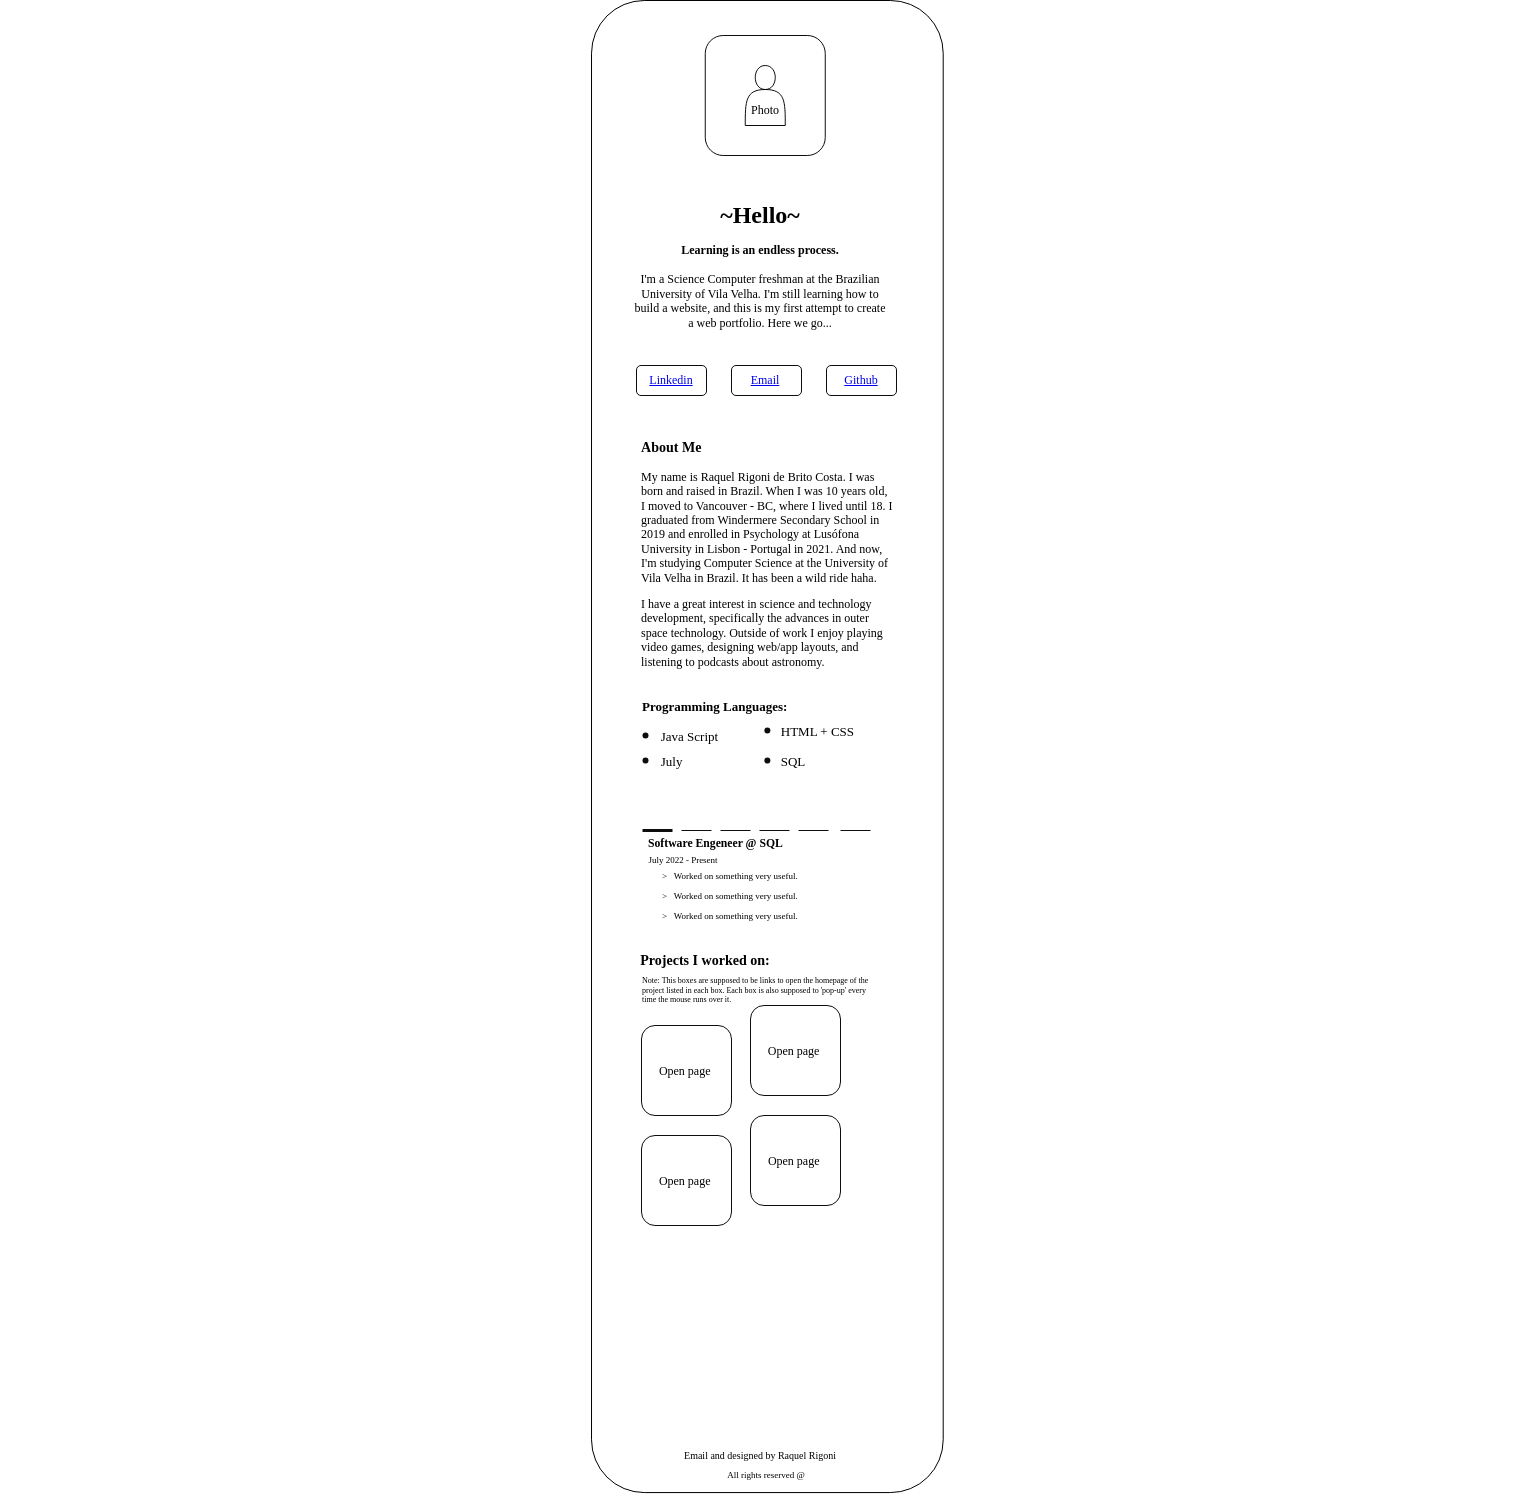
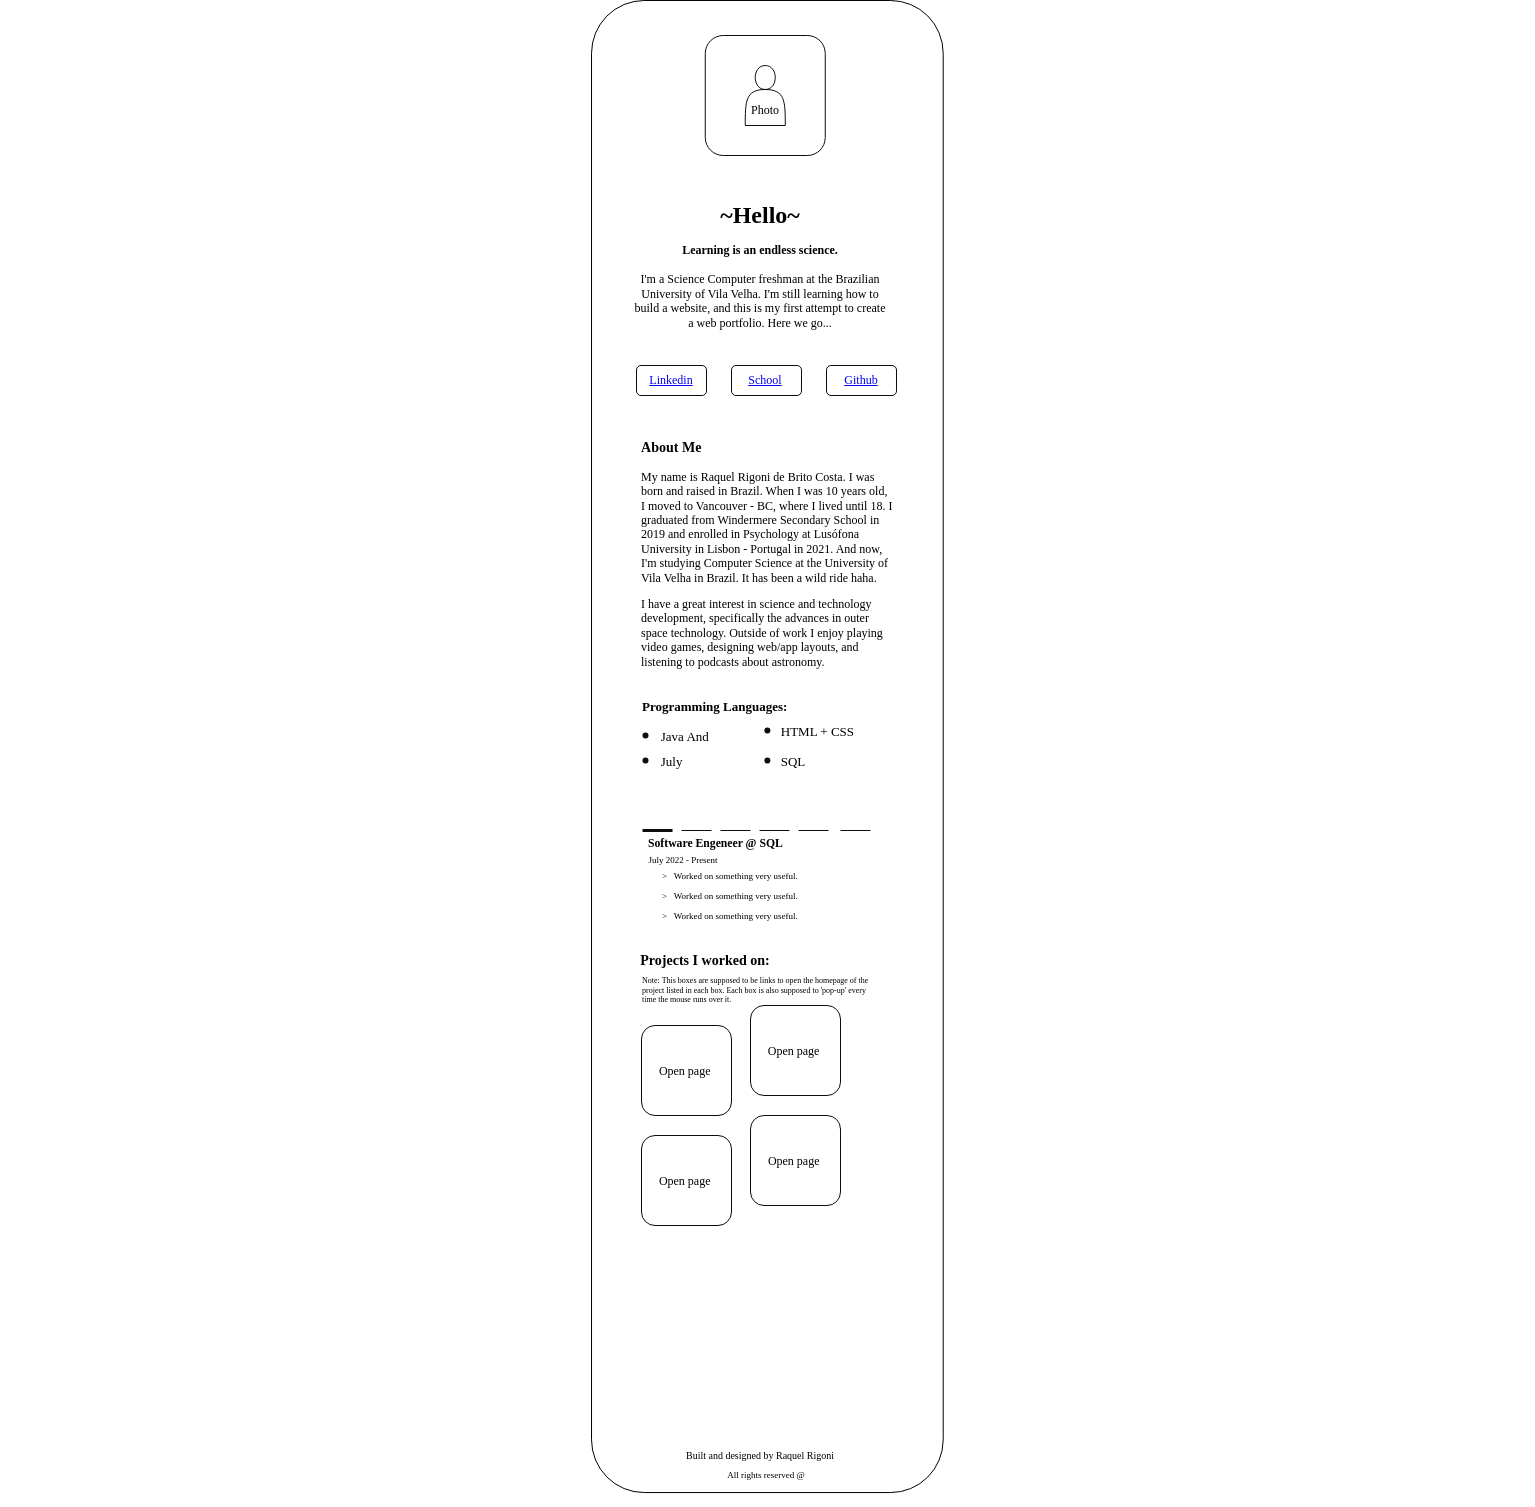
- <mxCell id="4" value="&lt;h4&gt;Learning is an endless process.&lt;/h4&gt;" style="text;html=1;strokeColor=none;fillColor=none;align=center;verticalAlign=middle;whiteSpace=wrap;rounded=0;fontFamily=Times New Roman;opacity=95;fontColor=default;" vertex="1" parent="1"><mxGeometry x="672" y="220" width="176" height="30" as="geometry" /></mxCell>
+ <mxCell id="4" value="&lt;h4&gt;Learning is an endless science.&lt;/h4&gt;" style="text;html=1;strokeColor=none;fillColor=none;align=center;verticalAlign=middle;whiteSpace=wrap;rounded=0;fontFamily=Times New Roman;opacity=95;fontColor=default;" vertex="1" parent="1"><mxGeometry x="672" y="220" width="176" height="30" as="geometry" /></mxCell>
- <mxCell id="21" value="Email" style="text;html=1;strokeColor=none;fillColor=none;whiteSpace=wrap;align=center;verticalAlign=middle;fontColor=#0000EE;fontStyle=4;shadow=0;glass=0;sketch=0;fontFamily=Times New Roman;fontSize=12;opacity=95;" vertex="1" parent="1"><mxGeometry x="734.76" y="345" width="60" height="40" as="geometry" /></mxCell>
+ <mxCell id="21" value="School" style="text;html=1;strokeColor=none;fillColor=none;whiteSpace=wrap;align=center;verticalAlign=middle;fontColor=#0000EE;fontStyle=4;shadow=0;glass=0;sketch=0;fontFamily=Times New Roman;fontSize=12;opacity=95;" vertex="1" parent="1"><mxGeometry x="734.76" y="345" width="60" height="40" as="geometry" /></mxCell>
- <mxCell id="9" value="Java Script" style="text;strokeColor=none;fillColor=none;align=left;verticalAlign=middle;spacingLeft=4;spacingRight=4;overflow=hidden;points=[[0,0.5],[1,0.5]];portConstraint=eastwest;rotatable=0;shadow=0;glass=0;sketch=0;fontFamily=Times New Roman;fontSize=13;fontColor=default;opacity=95;" vertex="1" parent="1"><mxGeometry x="654.76" y="705" width="80" height="30" as="geometry" /></mxCell>
+ <mxCell id="9" value="Java And" style="text;strokeColor=none;fillColor=none;align=left;verticalAlign=middle;spacingLeft=4;spacingRight=4;overflow=hidden;points=[[0,0.5],[1,0.5]];portConstraint=eastwest;rotatable=0;shadow=0;glass=0;sketch=0;fontFamily=Times New Roman;fontSize=13;fontColor=default;opacity=95;" vertex="1" parent="1"><mxGeometry x="654.76" y="705" width="80" height="30" as="geometry" /></mxCell>
- <mxCell id="33" value="Email and designed by Raquel Rigoni" style="text;html=1;strokeColor=none;fillColor=none;align=center;verticalAlign=middle;whiteSpace=wrap;rounded=0;shadow=0;glass=0;sketch=0;fontFamily=Times New Roman;fontSize=10;fontColor=default;opacity=95;" vertex="1" parent="1"><mxGeometry x="670" y="1430" width="180" height="20" as="geometry" /></mxCell>
+ <mxCell id="33" value="Built and designed by Raquel Rigoni" style="text;html=1;strokeColor=none;fillColor=none;align=center;verticalAlign=middle;whiteSpace=wrap;rounded=0;shadow=0;glass=0;sketch=0;fontFamily=Times New Roman;fontSize=10;fontColor=default;opacity=95;" vertex="1" parent="1"><mxGeometry x="670" y="1430" width="180" height="20" as="geometry" /></mxCell>
